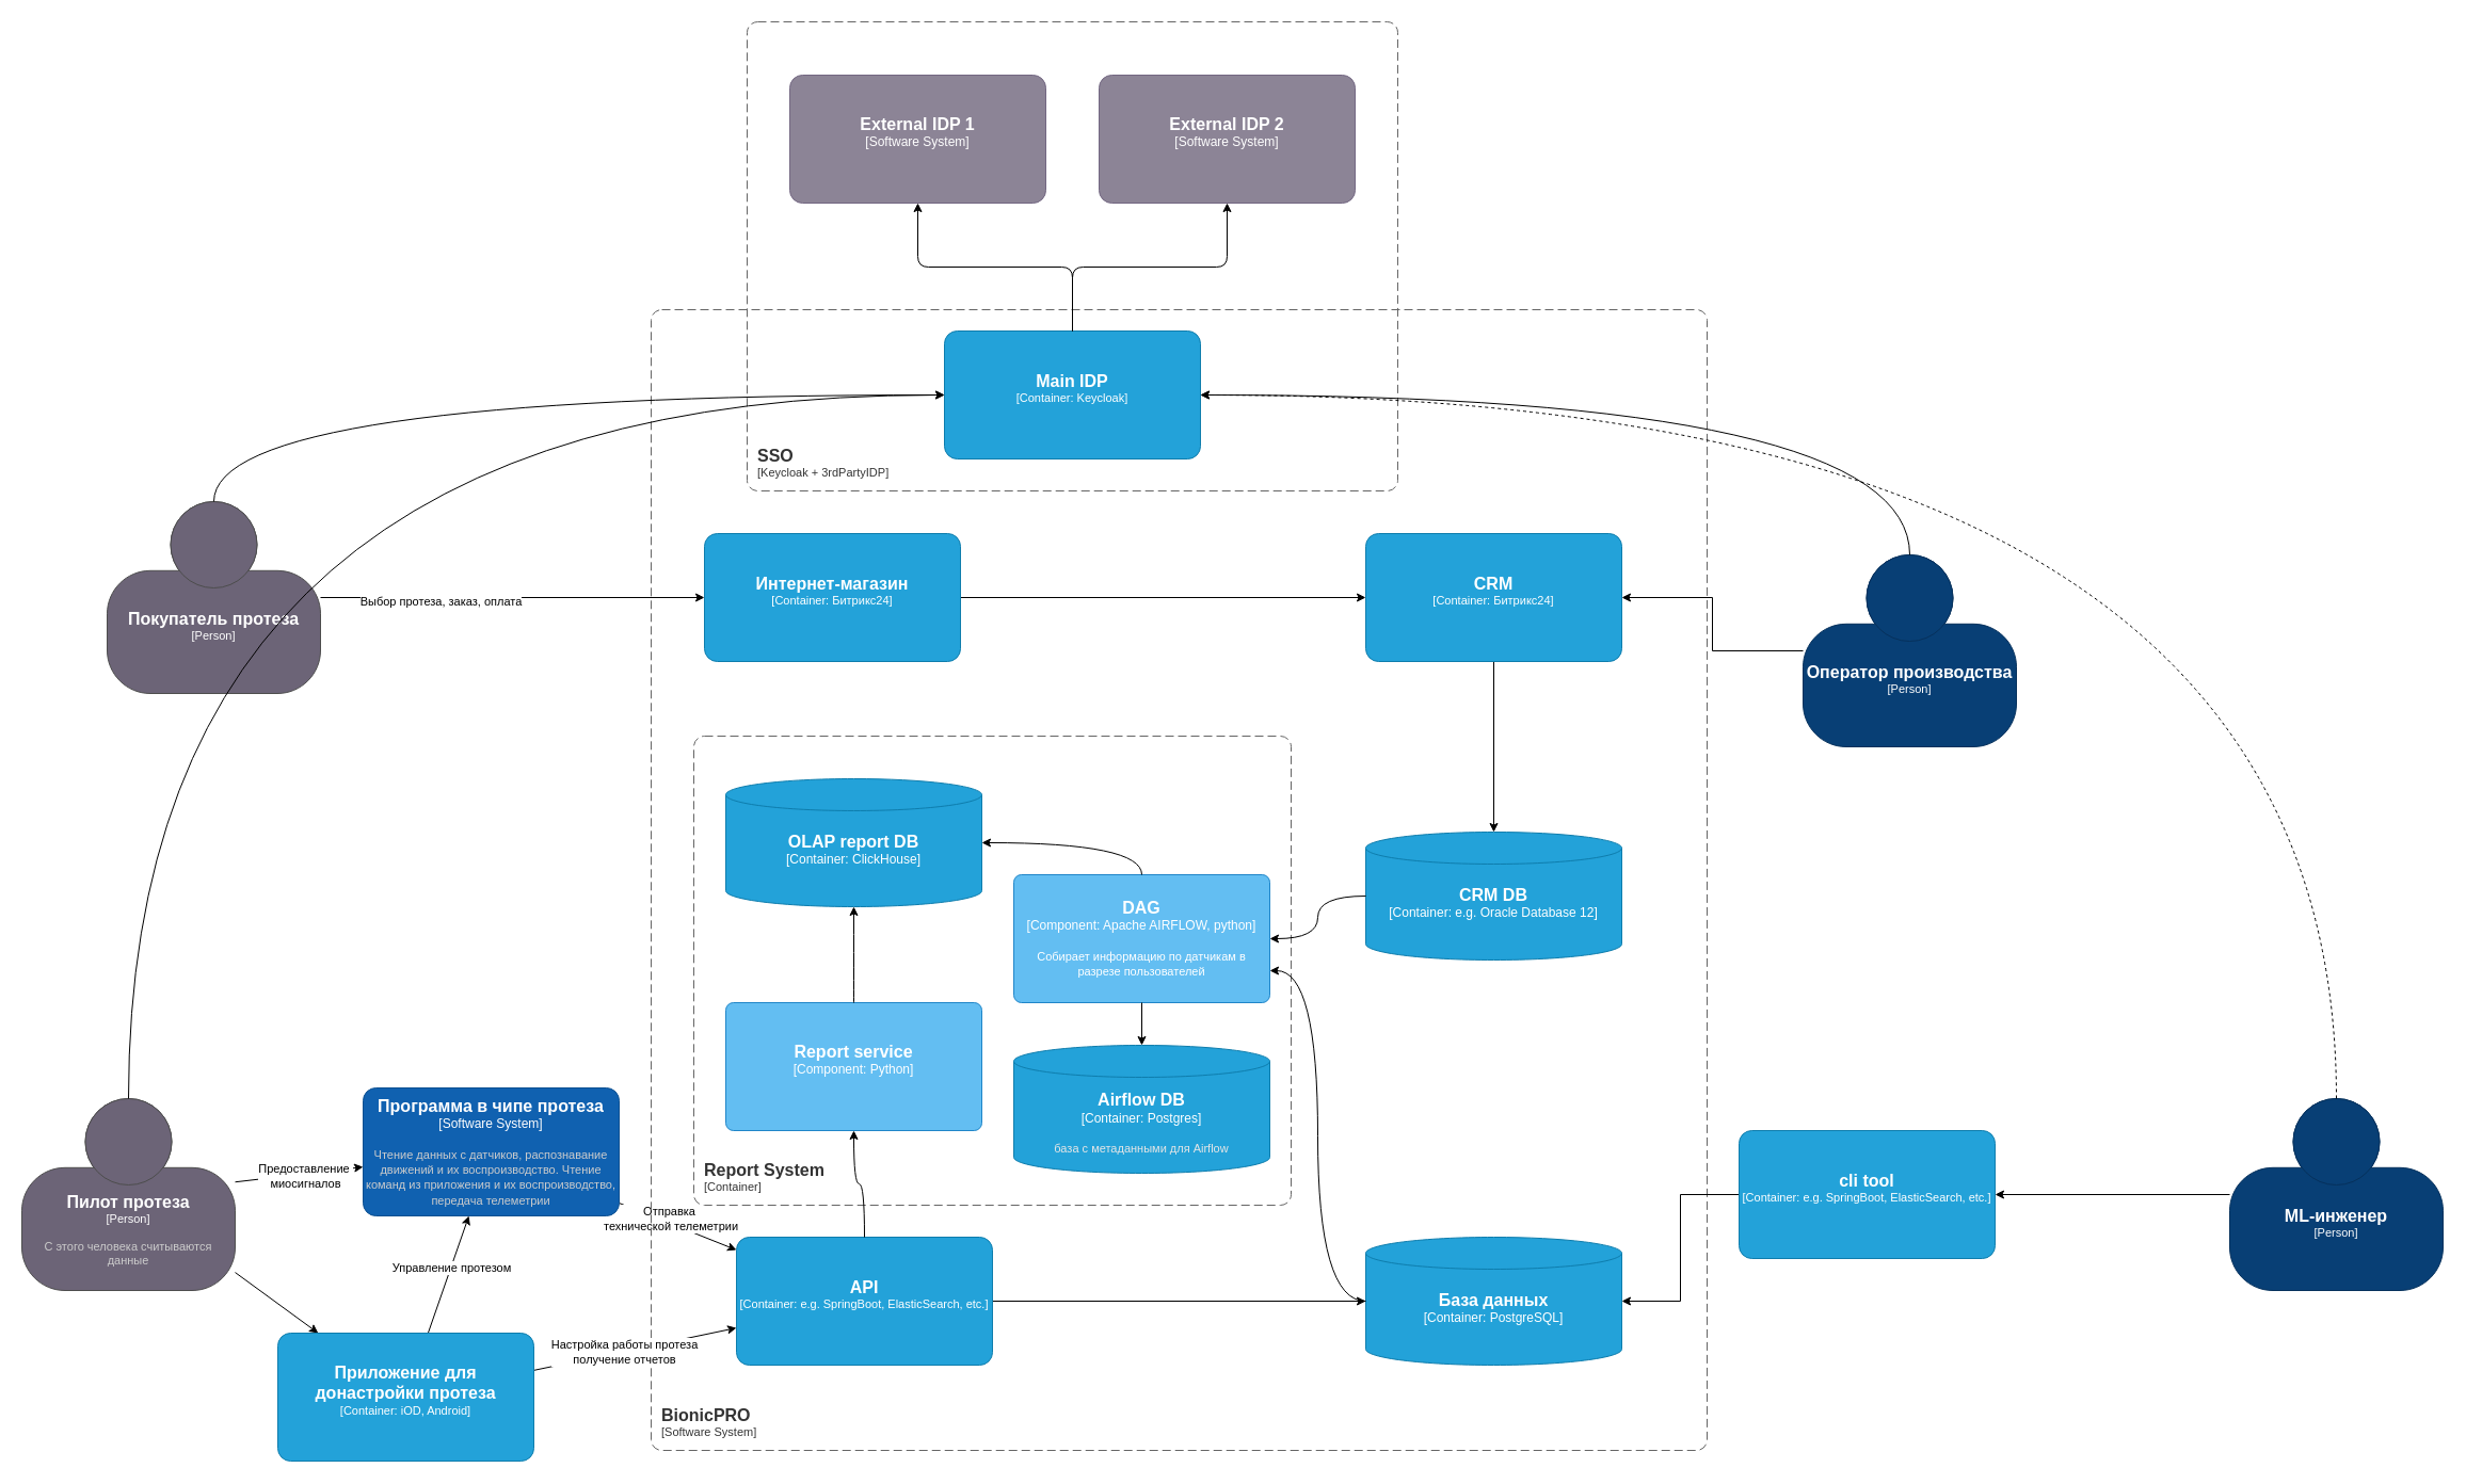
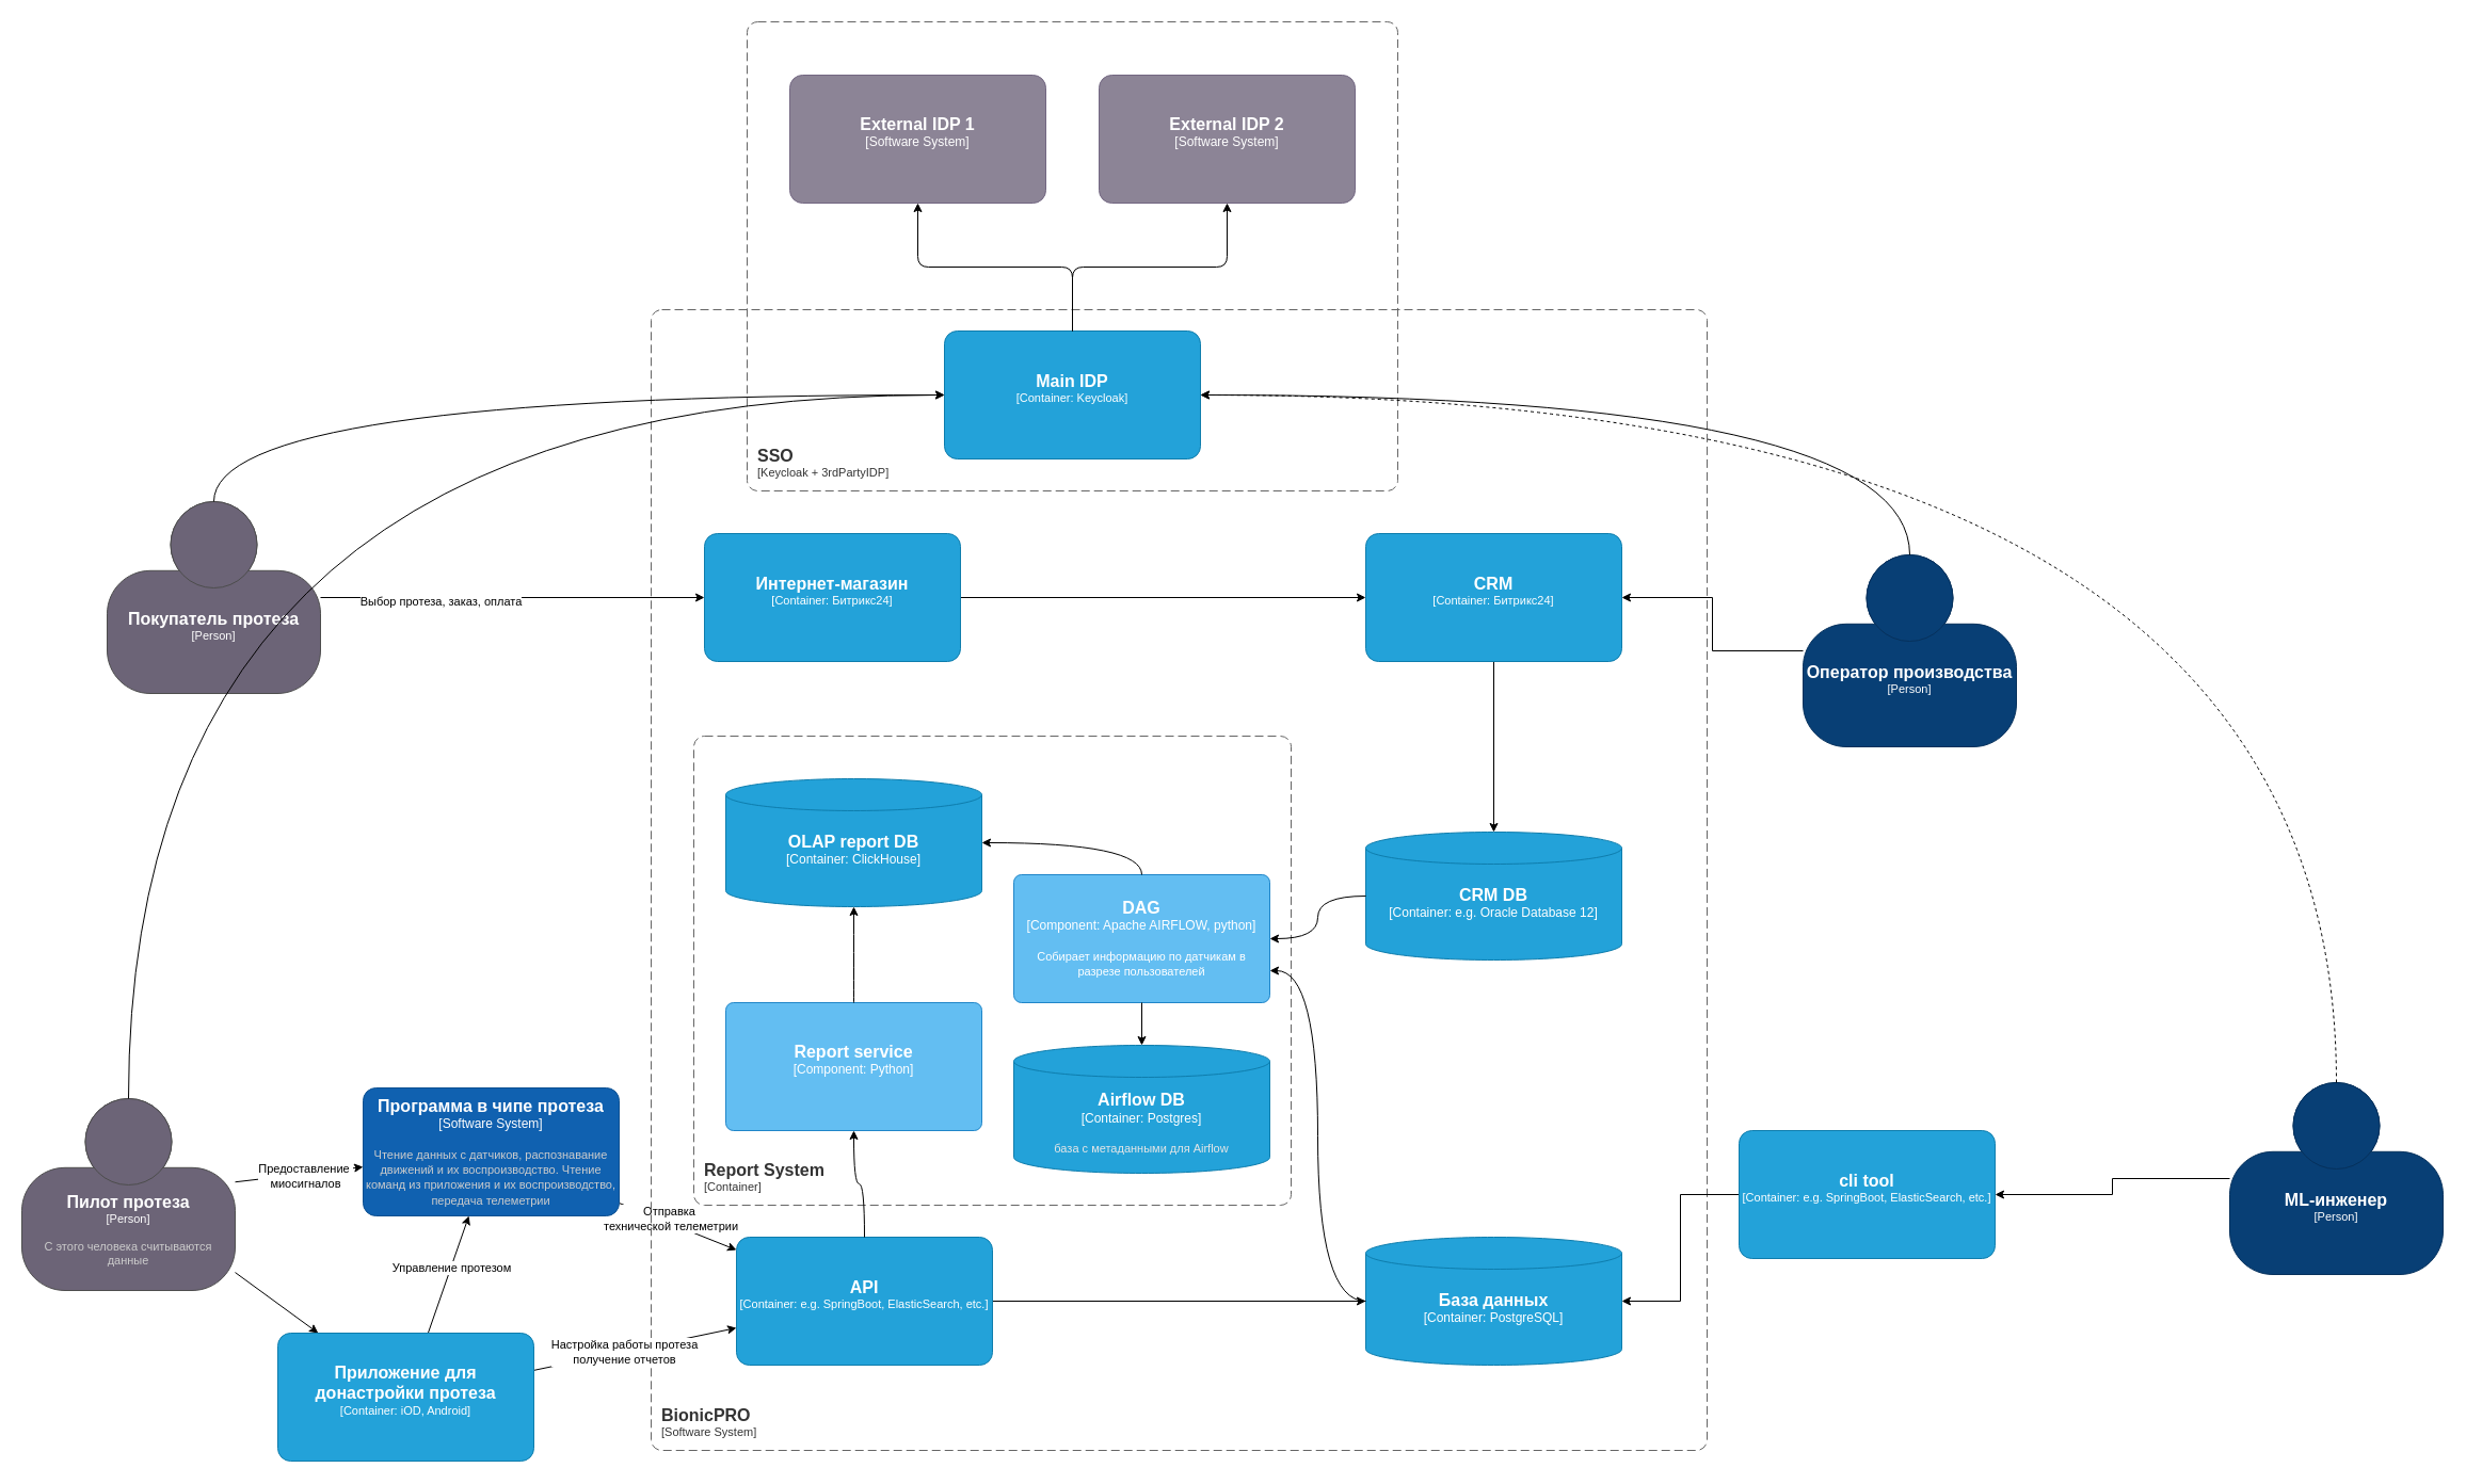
- <mxCell id="19" value="&lt;font style=&quot;font-size: 16px&quot;&gt;&lt;b&gt;ML-инженер&lt;/b&gt;&lt;/font&gt;&lt;div&gt;[Person]&lt;/div&gt;&lt;br&gt;&lt;div&gt;&lt;font style=&quot;font-size: 11px&quot;&gt;&lt;font color=&quot;#cccccc&quot;&gt;&lt;/font&gt;&lt;/div&gt;" style="html=1;fontSize=11;dashed=0;whiteSpace=wrap;fillColor=#083F75;strokeColor=#06315C;fontColor=#ffffff;shape=mxgraph.c4.person2;align=center;metaEdit=1;points=[[0.5,0,0],[1,0.5,0],[1,0.75,0],[0.75,1,0],[0.5,1,0],[0.25,1,0],[0,0.75,0],[0,0.5,0]];resizable=0;" parent="1" vertex="1"><mxGeometry x="2090" y="1030" width="200" height="180" as="geometry" /></mxCell>
+ <mxCell id="19" value="&lt;font style=&quot;font-size: 16px&quot;&gt;&lt;b&gt;ML-инженер&lt;/b&gt;&lt;/font&gt;&lt;div&gt;[Person]&lt;/div&gt;&lt;br&gt;&lt;div&gt;&lt;font style=&quot;font-size: 11px&quot;&gt;&lt;font color=&quot;#cccccc&quot;&gt;&lt;/font&gt;&lt;/div&gt;" style="html=1;fontSize=11;dashed=0;whiteSpace=wrap;fillColor=#083F75;strokeColor=#06315C;fontColor=#ffffff;shape=mxgraph.c4.person2;align=center;metaEdit=1;points=[[0.5,0,0],[1,0.5,0],[1,0.75,0],[0.75,1,0],[0.5,1,0],[0.25,1,0],[0,0.75,0],[0,0.5,0]];resizable=0;" parent="1" vertex="1"><mxGeometry x="2090" y="1015" width="200" height="180" as="geometry" /></mxCell>
